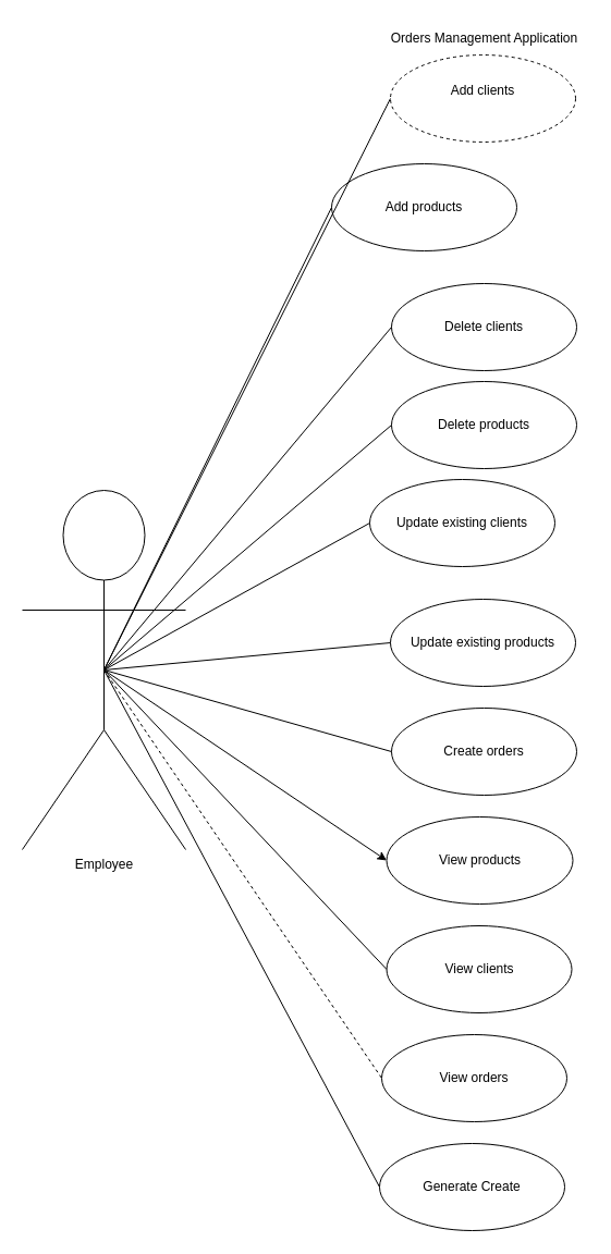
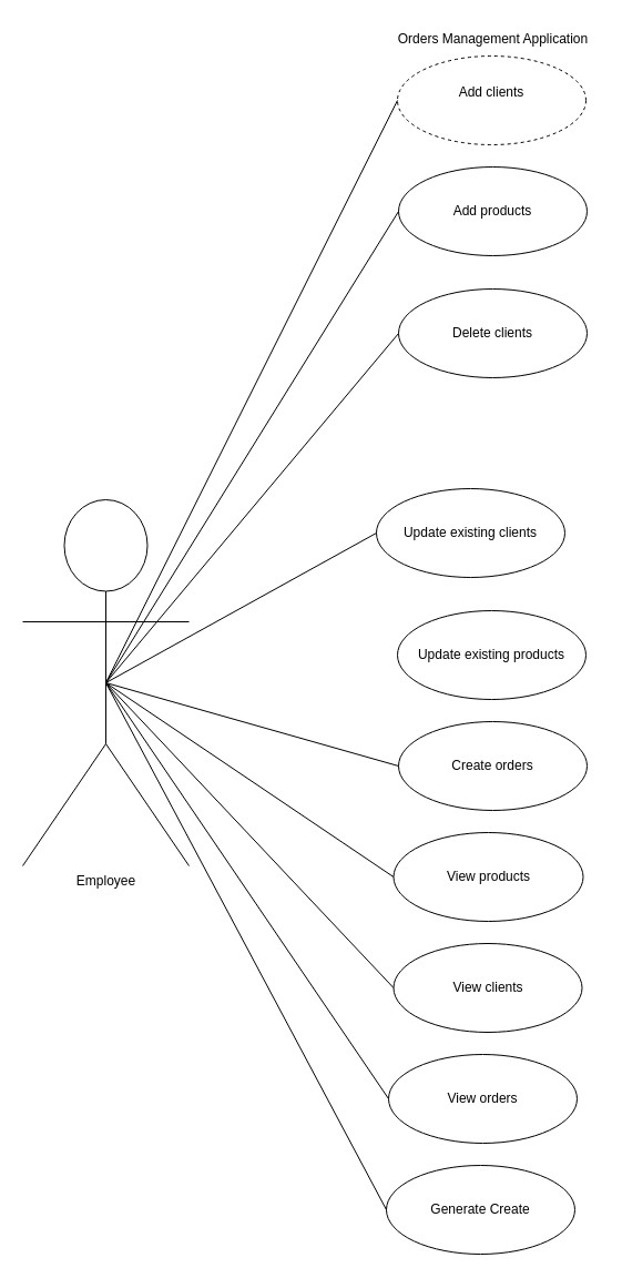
- <mxCell id="4" value="Add products" style="ellipse;whiteSpace=wrap;html=1;" vertex="1" parent="1"><mxGeometry x="304" y="150" width="170" height="80" as="geometry" /></mxCell>
+ <mxCell id="4" value="Add products" style="ellipse;whiteSpace=wrap;html=1;" vertex="1" parent="1"><mxGeometry x="359" y="150" width="170" height="80" as="geometry" /></mxCell>
- <mxCell id="9" value="Delete products" style="ellipse;whiteSpace=wrap;html=1;" vertex="1" parent="1"><mxGeometry x="359" y="350" width="170" height="80" as="geometry" /></mxCell>
- <mxCell id="10" value="" style="endArrow=none;html=1;rounded=0;exitX=0.5;exitY=0.5;exitDx=0;exitDy=0;exitPerimeter=0;entryX=0;entryY=0.5;entryDx=0;entryDy=0;" edge="1" parent="1" source="2" target="9"><mxGeometry width="50" height="50" relative="1" as="geometry"><mxPoint x="210" y="293" as="sourcePoint" /><mxPoint x="369" y="420" as="targetPoint" /></mxGeometry></mxCell>
- <mxCell id="17" value="" style="endArrow=none;html=1;rounded=0;exitX=0.5;exitY=0.5;exitDx=0;exitDy=0;exitPerimeter=0;entryX=0;entryY=0.5;entryDx=0;entryDy=0;" edge="1" parent="1" source="2" target="13"><mxGeometry width="50" height="50" relative="1" as="geometry"><mxPoint x="125" y="580" as="sourcePoint" /><mxPoint x="369" y="490" as="targetPoint" /></mxGeometry></mxCell>
- <mxCell id="19" value="" style="endArrow=classic;html=1;rounded=0;exitX=0.5;exitY=0.5;exitDx=0;exitDy=0;exitPerimeter=0;entryX=0;entryY=0.5;entryDx=0;entryDy=0;" edge="1" parent="1" source="2" target="14"><mxGeometry width="50" height="50" relative="1" as="geometry"><mxPoint x="145" y="600" as="sourcePoint" /><mxPoint x="389" y="510" as="targetPoint" /></mxGeometry></mxCell>
+ <mxCell id="19" value="" style="endArrow=none;html=1;rounded=0;exitX=0.5;exitY=0.5;exitDx=0;exitDy=0;exitPerimeter=0;entryX=0;entryY=0.5;entryDx=0;entryDy=0;" edge="1" parent="1" source="2" target="14"><mxGeometry width="50" height="50" relative="1" as="geometry"><mxPoint x="145" y="600" as="sourcePoint" /><mxPoint x="389" y="510" as="targetPoint" /></mxGeometry></mxCell>
- <mxCell id="22" value="" style="endArrow=none;html=1;rounded=0;exitX=0.5;exitY=0.5;exitDx=0;exitDy=0;exitPerimeter=0;entryX=0;entryY=0.5;entryDx=0;entryDy=0;dashed=1;" edge="1" parent="1" source="2" target="21"><mxGeometry width="50" height="50" relative="1" as="geometry"><mxPoint x="120" y="535" as="sourcePoint" /><mxPoint x="360" y="910" as="targetPoint" /></mxGeometry></mxCell>
+ <mxCell id="22" value="" style="endArrow=none;html=1;rounded=0;exitX=0.5;exitY=0.5;exitDx=0;exitDy=0;exitPerimeter=0;entryX=0;entryY=0.5;entryDx=0;entryDy=0;" edge="1" parent="1" source="2" target="21"><mxGeometry width="50" height="50" relative="1" as="geometry"><mxPoint x="120" y="535" as="sourcePoint" /><mxPoint x="360" y="910" as="targetPoint" /></mxGeometry></mxCell>
